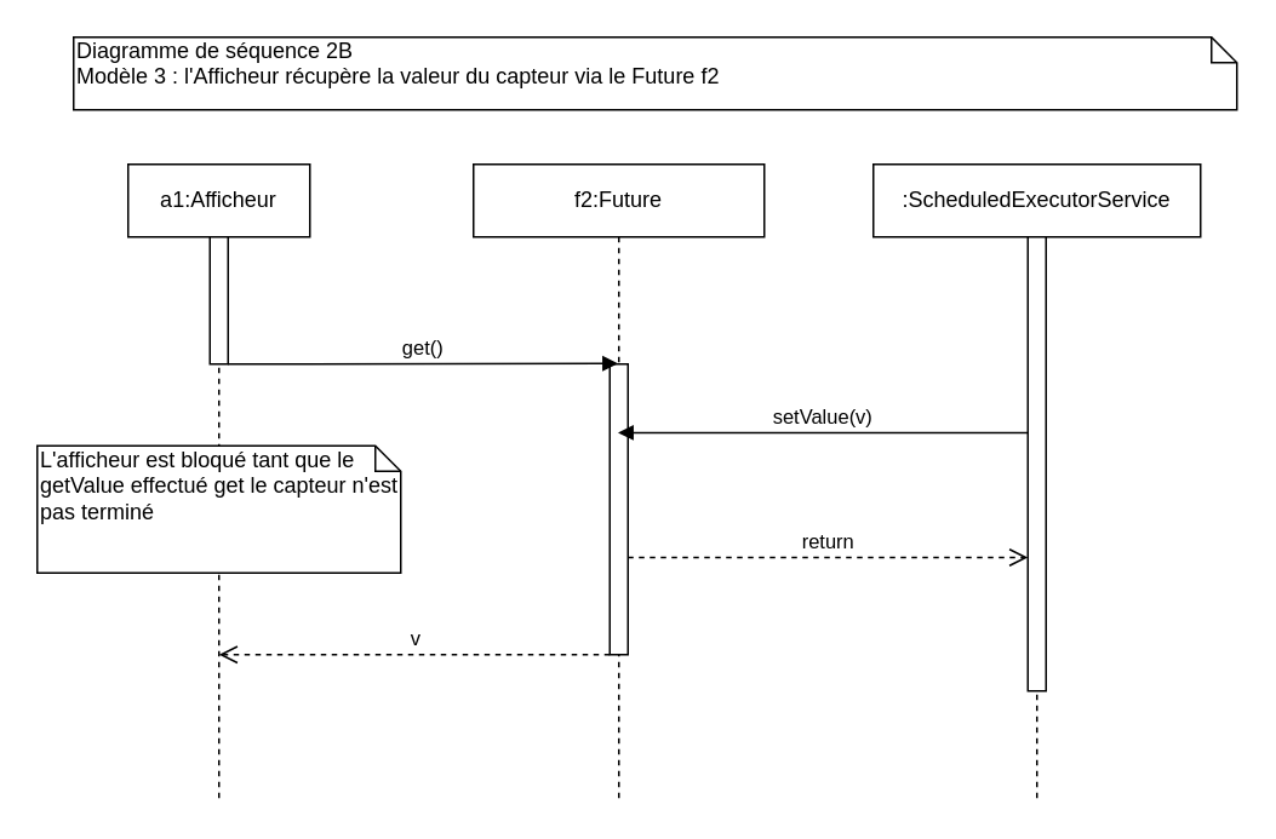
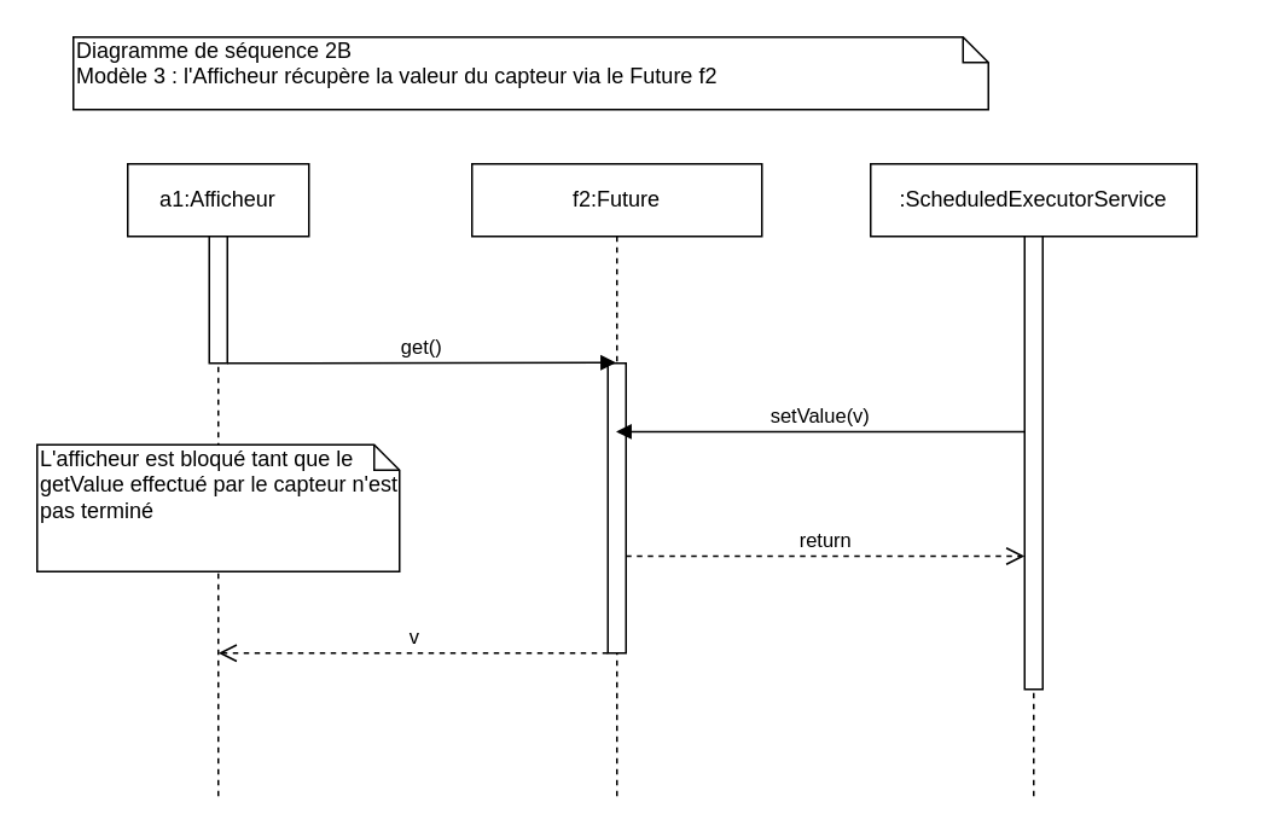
- <mxCell id="4" value="Diagramme de séquence 2B&lt;br&gt;Modèle 3 : l'Afficheur récupère la valeur du capteur via le Future f2" style="shape=note;whiteSpace=wrap;html=1;size=14;verticalAlign=top;align=left;spacingTop=-6;" vertex="1" parent="1"><mxGeometry x="40" y="20" width="640" height="40" as="geometry" /></mxCell>
+ <mxCell id="4" value="Diagramme de séquence 2B&lt;br&gt;Modèle 3 : l'Afficheur récupère la valeur du capteur via le Future f2" style="shape=note;whiteSpace=wrap;html=1;size=14;verticalAlign=top;align=left;spacingTop=-6;" vertex="1" parent="1"><mxGeometry x="40" y="20" width="505" height="40" as="geometry" /></mxCell>
- <mxCell id="9" value="L'afficheur est bloqué tant que le getValue effectué get le capteur n'est pas terminé" style="shape=note;whiteSpace=wrap;html=1;size=14;verticalAlign=top;align=left;spacingTop=-6;" vertex="1" parent="1"><mxGeometry x="20" y="245" width="200" height="70" as="geometry" /></mxCell>
+ <mxCell id="9" value="L'afficheur est bloqué tant que le getValue effectué par le capteur n'est pas terminé" style="shape=note;whiteSpace=wrap;html=1;size=14;verticalAlign=top;align=left;spacingTop=-6;" vertex="1" parent="1"><mxGeometry x="20" y="245" width="200" height="70" as="geometry" /></mxCell>
